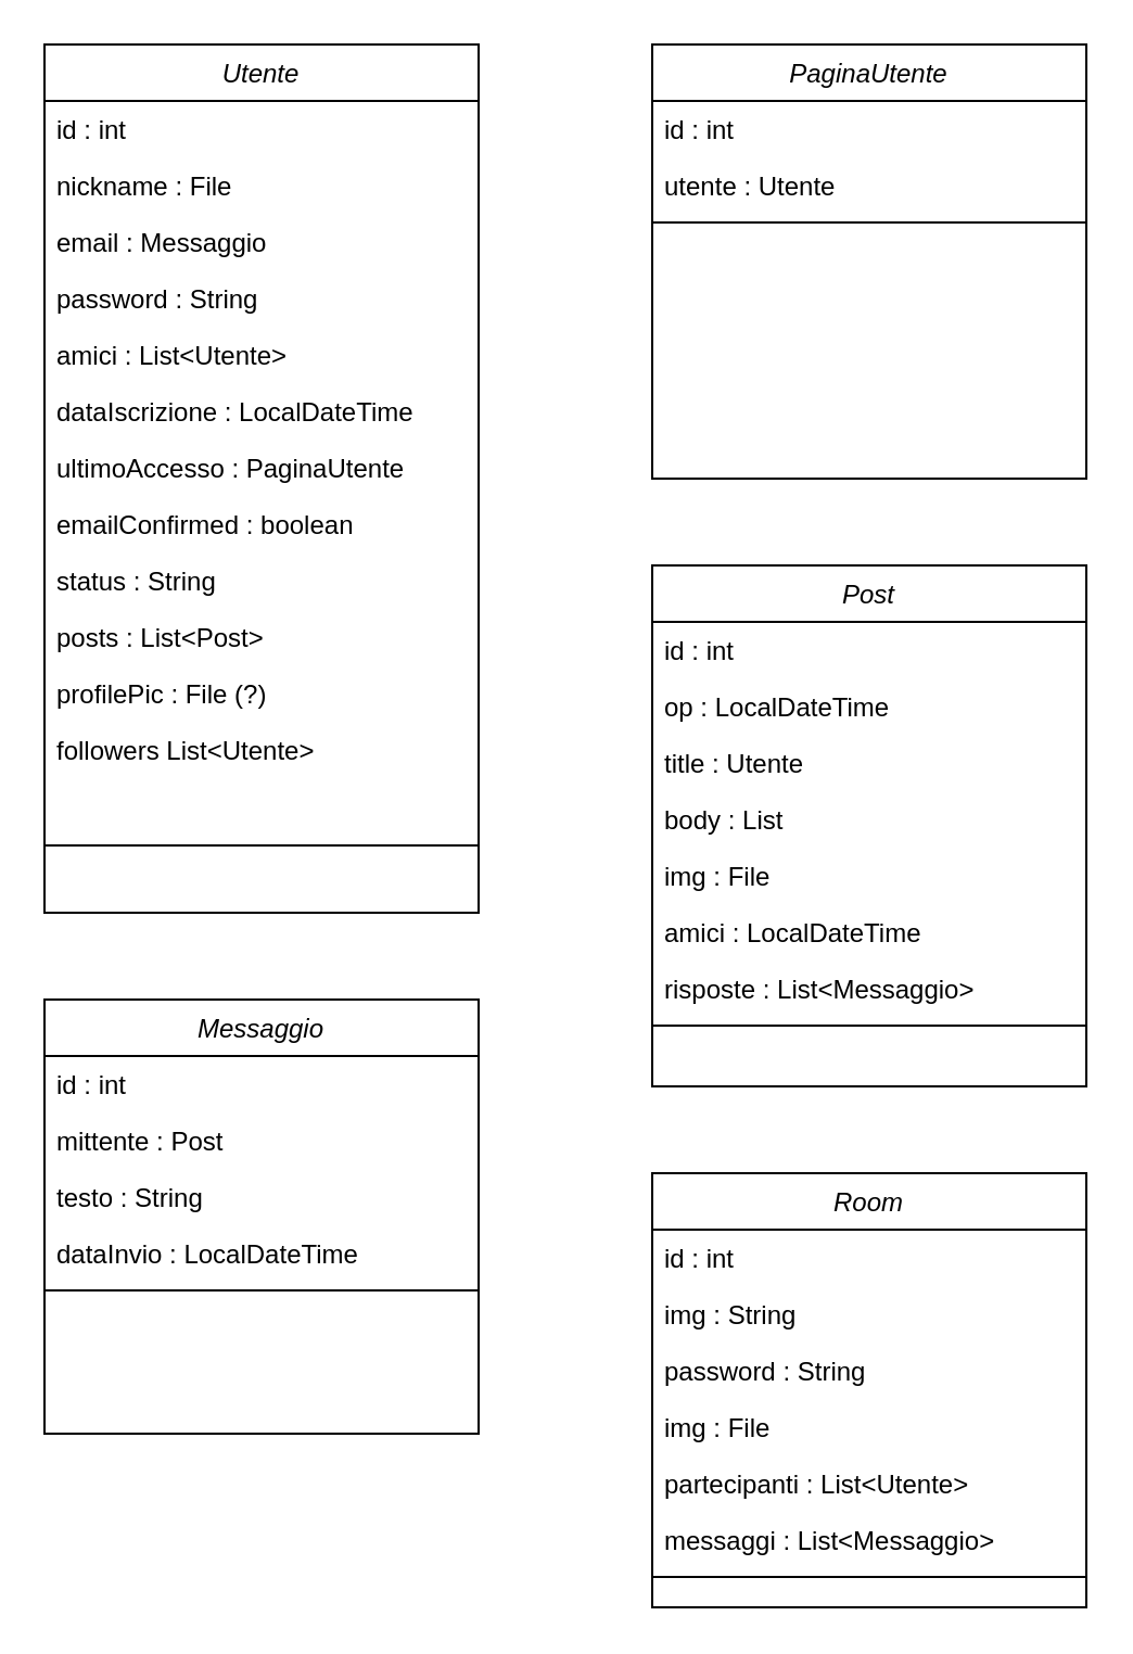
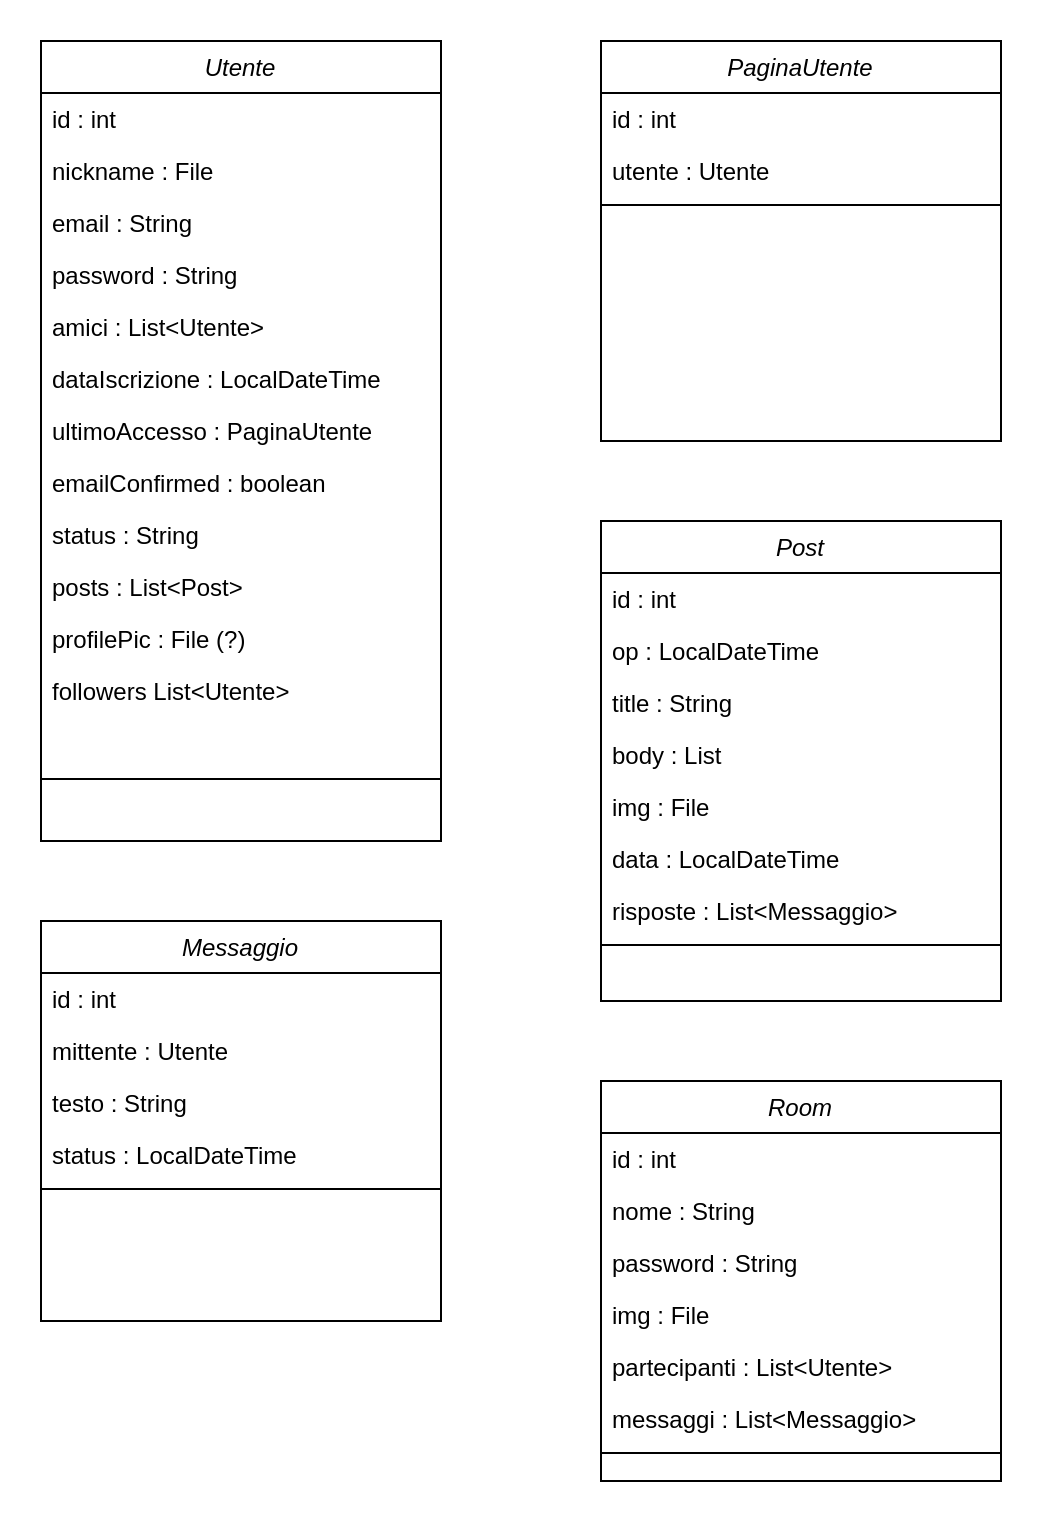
- <mxCell id="13" value="email : Messaggio" style="text;align=left;verticalAlign=top;spacingLeft=4;spacingRight=4;overflow=hidden;rotatable=0;points=[[0,0.5],[1,0.5]];portConstraint=eastwest;rounded=0;shadow=0;html=0;" parent="10" vertex="1"><mxGeometry y="78" width="200" height="26" as="geometry" /></mxCell>
+ <mxCell id="13" value="email : String" style="text;align=left;verticalAlign=top;spacingLeft=4;spacingRight=4;overflow=hidden;rotatable=0;points=[[0,0.5],[1,0.5]];portConstraint=eastwest;rounded=0;shadow=0;html=0;" parent="10" vertex="1"><mxGeometry y="78" width="200" height="26" as="geometry" /></mxCell>
- <mxCell id="37" value="title : Utente" style="text;align=left;verticalAlign=top;spacingLeft=4;spacingRight=4;overflow=hidden;rotatable=0;points=[[0,0.5],[1,0.5]];portConstraint=eastwest;rounded=0;shadow=0;html=0;" vertex="1" parent="34"><mxGeometry y="78" width="200" height="26" as="geometry" /></mxCell>
+ <mxCell id="37" value="title : String" style="text;align=left;verticalAlign=top;spacingLeft=4;spacingRight=4;overflow=hidden;rotatable=0;points=[[0,0.5],[1,0.5]];portConstraint=eastwest;rounded=0;shadow=0;html=0;" vertex="1" parent="34"><mxGeometry y="78" width="200" height="26" as="geometry" /></mxCell>
- <mxCell id="40" value="amici : LocalDateTime" style="text;align=left;verticalAlign=top;spacingLeft=4;spacingRight=4;overflow=hidden;rotatable=0;points=[[0,0.5],[1,0.5]];portConstraint=eastwest;rounded=0;shadow=0;html=0;" vertex="1" parent="34"><mxGeometry y="156" width="200" height="26" as="geometry" /></mxCell>
+ <mxCell id="40" value="data : LocalDateTime" style="text;align=left;verticalAlign=top;spacingLeft=4;spacingRight=4;overflow=hidden;rotatable=0;points=[[0,0.5],[1,0.5]];portConstraint=eastwest;rounded=0;shadow=0;html=0;" vertex="1" parent="34"><mxGeometry y="156" width="200" height="26" as="geometry" /></mxCell>
- <mxCell id="30" value="mittente : Post" style="text;align=left;verticalAlign=top;spacingLeft=4;spacingRight=4;overflow=hidden;rotatable=0;points=[[0,0.5],[1,0.5]];portConstraint=eastwest;rounded=0;shadow=0;html=0;" vertex="1" parent="28"><mxGeometry y="52" width="200" height="26" as="geometry" /></mxCell>
+ <mxCell id="30" value="mittente : Utente" style="text;align=left;verticalAlign=top;spacingLeft=4;spacingRight=4;overflow=hidden;rotatable=0;points=[[0,0.5],[1,0.5]];portConstraint=eastwest;rounded=0;shadow=0;html=0;" vertex="1" parent="28"><mxGeometry y="52" width="200" height="26" as="geometry" /></mxCell>
- <mxCell id="32" value="dataInvio : LocalDateTime" style="text;align=left;verticalAlign=top;spacingLeft=4;spacingRight=4;overflow=hidden;rotatable=0;points=[[0,0.5],[1,0.5]];portConstraint=eastwest;rounded=0;shadow=0;html=0;" vertex="1" parent="28"><mxGeometry y="104" width="200" height="26" as="geometry" /></mxCell>
+ <mxCell id="32" value="status : LocalDateTime" style="text;align=left;verticalAlign=top;spacingLeft=4;spacingRight=4;overflow=hidden;rotatable=0;points=[[0,0.5],[1,0.5]];portConstraint=eastwest;rounded=0;shadow=0;html=0;" vertex="1" parent="28"><mxGeometry y="104" width="200" height="26" as="geometry" /></mxCell>
- <mxCell id="4" value="img : String" style="text;align=left;verticalAlign=top;spacingLeft=4;spacingRight=4;overflow=hidden;rotatable=0;points=[[0,0.5],[1,0.5]];portConstraint=eastwest;rounded=0;shadow=0;html=0;" vertex="1" parent="2"><mxGeometry y="52" width="200" height="26" as="geometry" /></mxCell>
+ <mxCell id="4" value="nome : String" style="text;align=left;verticalAlign=top;spacingLeft=4;spacingRight=4;overflow=hidden;rotatable=0;points=[[0,0.5],[1,0.5]];portConstraint=eastwest;rounded=0;shadow=0;html=0;" vertex="1" parent="2"><mxGeometry y="52" width="200" height="26" as="geometry" /></mxCell>
